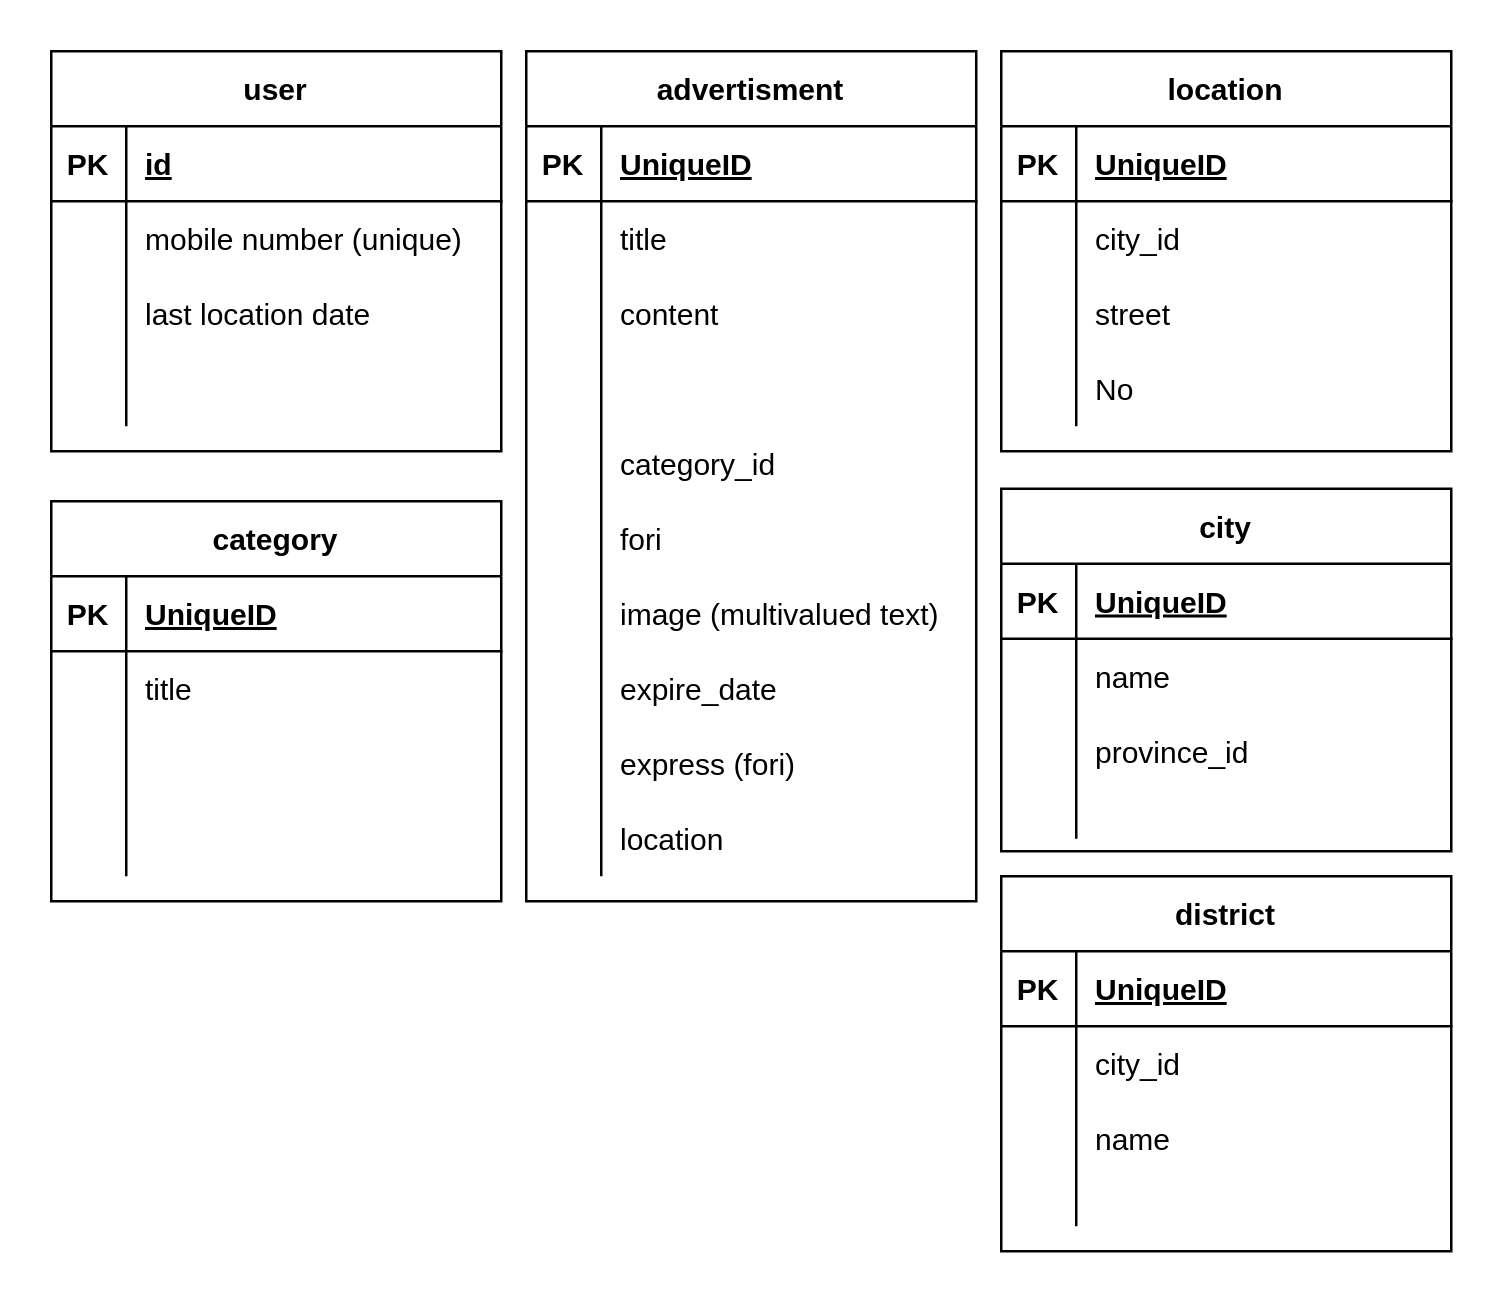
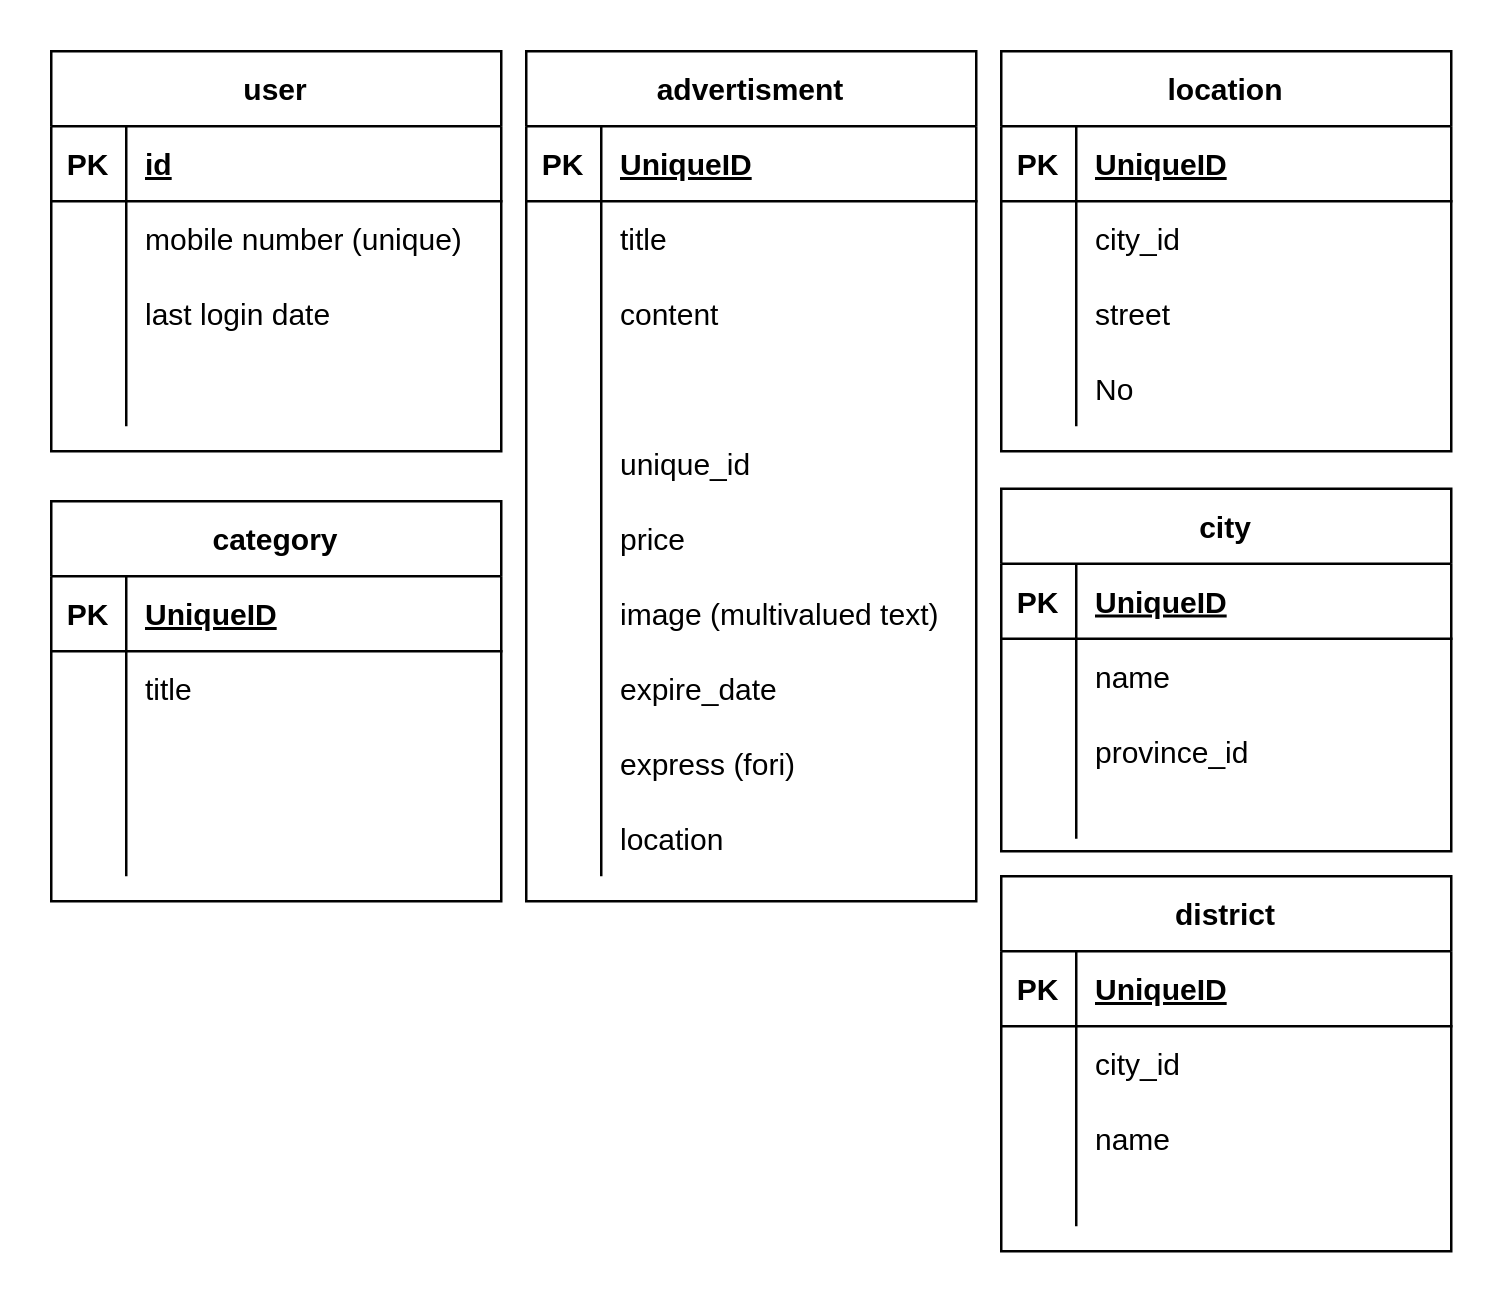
- <mxCell id="11" value="last location date" style="shape=partialRectangle;connectable=0;fillColor=none;top=0;left=0;bottom=0;right=0;align=left;spacingLeft=6;overflow=hidden;" parent="9" vertex="1"><mxGeometry x="30" width="150" height="30" as="geometry" /></mxCell>
+ <mxCell id="11" value="last login date" style="shape=partialRectangle;connectable=0;fillColor=none;top=0;left=0;bottom=0;right=0;align=left;spacingLeft=6;overflow=hidden;" parent="9" vertex="1"><mxGeometry x="30" width="150" height="30" as="geometry" /></mxCell>
- <mxCell id="29" value="category_id" style="shape=partialRectangle;connectable=0;fillColor=none;top=0;left=0;bottom=0;right=0;align=left;spacingLeft=6;overflow=hidden;" parent="27" vertex="1"><mxGeometry x="30" width="150" height="30" as="geometry" /></mxCell>
+ <mxCell id="29" value="unique_id" style="shape=partialRectangle;connectable=0;fillColor=none;top=0;left=0;bottom=0;right=0;align=left;spacingLeft=6;overflow=hidden;" parent="27" vertex="1"><mxGeometry x="30" width="150" height="30" as="geometry" /></mxCell>
- <mxCell id="32" value="fori" style="shape=partialRectangle;connectable=0;fillColor=none;top=0;left=0;bottom=0;right=0;align=left;spacingLeft=6;overflow=hidden;" parent="30" vertex="1"><mxGeometry x="30" width="150" height="30" as="geometry" /></mxCell>
+ <mxCell id="32" value="price" style="shape=partialRectangle;connectable=0;fillColor=none;top=0;left=0;bottom=0;right=0;align=left;spacingLeft=6;overflow=hidden;" parent="30" vertex="1"><mxGeometry x="30" width="150" height="30" as="geometry" /></mxCell>
